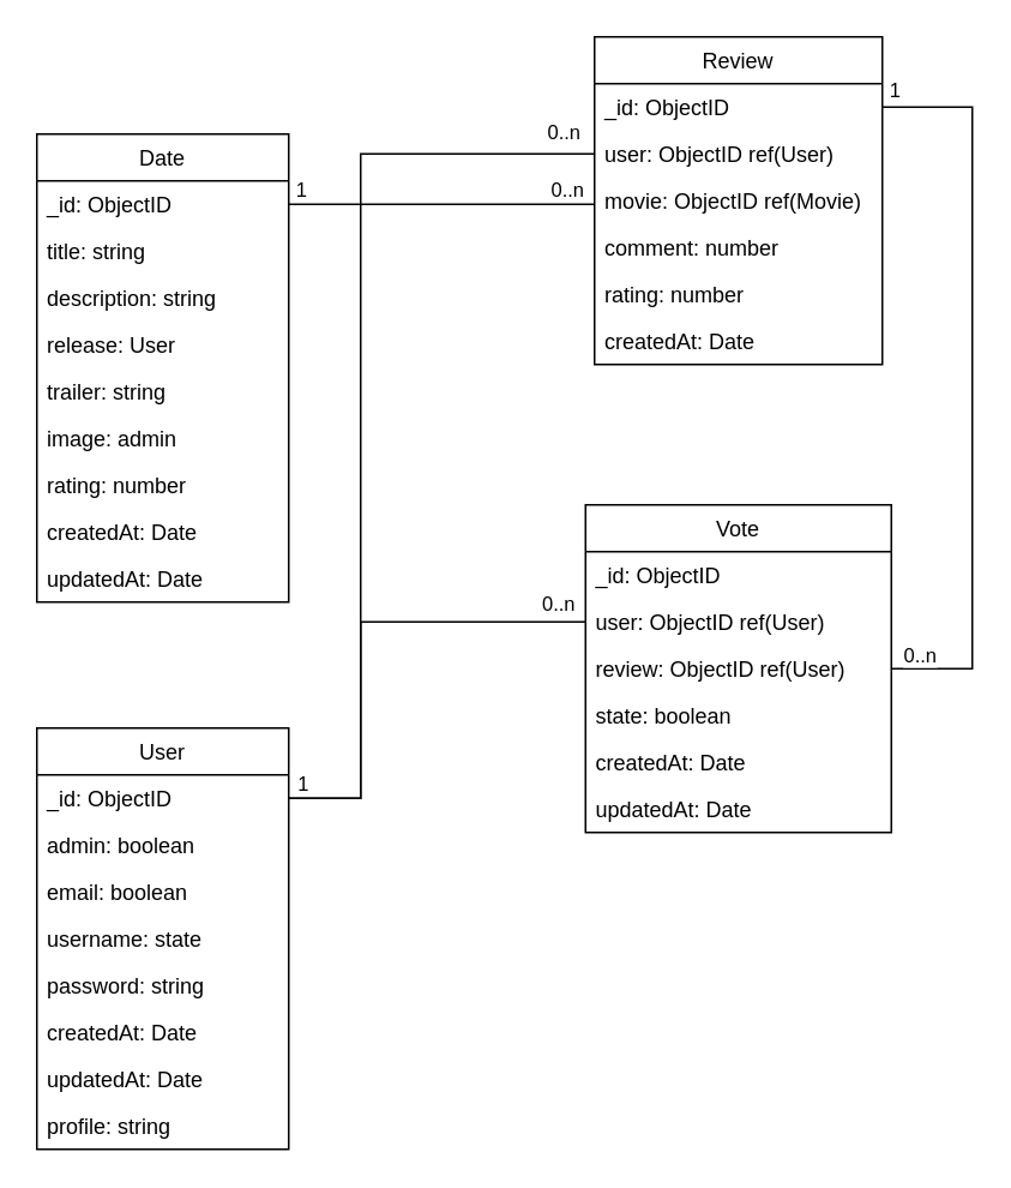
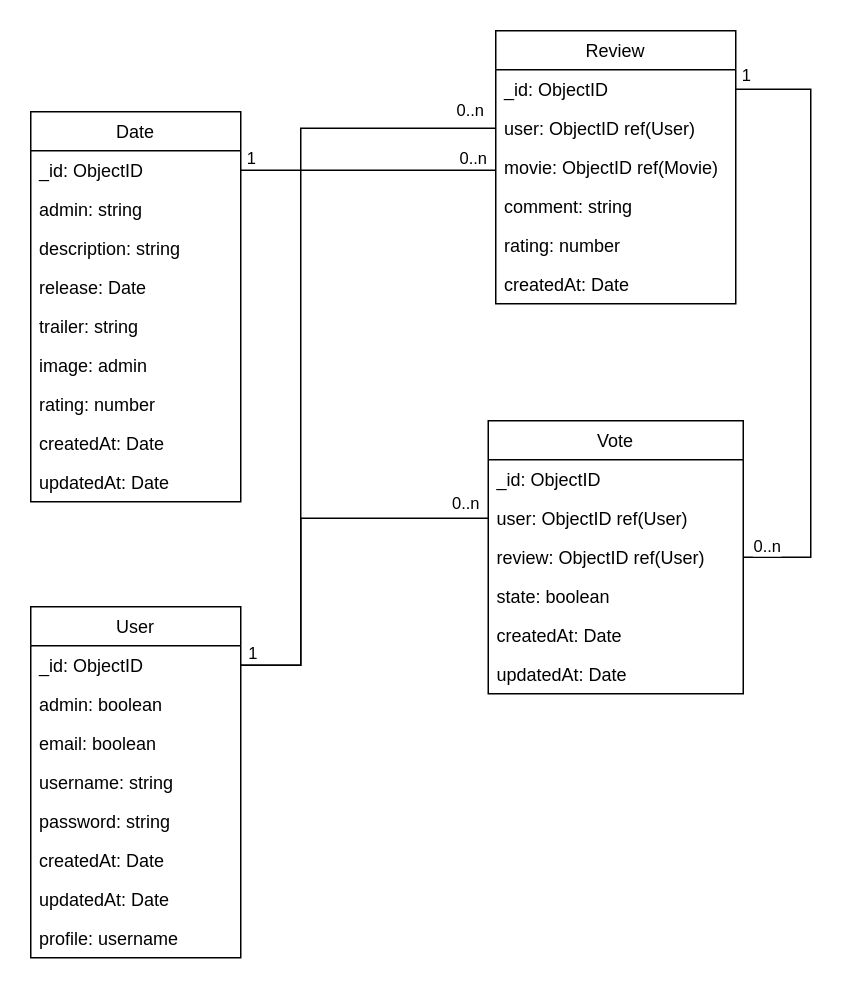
- <mxCell id="16" value="comment: number" style="text;strokeColor=none;fillColor=none;align=left;verticalAlign=top;spacingLeft=4;spacingRight=4;overflow=hidden;rotatable=0;points=[[0,0.5],[1,0.5]];portConstraint=eastwest;" parent="12" vertex="1"><mxGeometry y="104" width="160" height="26" as="geometry" /></mxCell>
+ <mxCell id="16" value="comment: string" style="text;strokeColor=none;fillColor=none;align=left;verticalAlign=top;spacingLeft=4;spacingRight=4;overflow=hidden;rotatable=0;points=[[0,0.5],[1,0.5]];portConstraint=eastwest;" parent="12" vertex="1"><mxGeometry y="104" width="160" height="26" as="geometry" /></mxCell>
- <mxCell id="4" value="title: string" style="text;strokeColor=none;fillColor=none;align=left;verticalAlign=top;spacingLeft=4;spacingRight=4;overflow=hidden;rotatable=0;points=[[0,0.5],[1,0.5]];portConstraint=eastwest;" parent="2" vertex="1"><mxGeometry y="52" width="140" height="26" as="geometry" /></mxCell>
+ <mxCell id="4" value="admin: string" style="text;strokeColor=none;fillColor=none;align=left;verticalAlign=top;spacingLeft=4;spacingRight=4;overflow=hidden;rotatable=0;points=[[0,0.5],[1,0.5]];portConstraint=eastwest;" parent="2" vertex="1"><mxGeometry y="52" width="140" height="26" as="geometry" /></mxCell>
- <mxCell id="6" value="release: User" style="text;strokeColor=none;fillColor=none;align=left;verticalAlign=top;spacingLeft=4;spacingRight=4;overflow=hidden;rotatable=0;points=[[0,0.5],[1,0.5]];portConstraint=eastwest;" parent="2" vertex="1"><mxGeometry y="104" width="140" height="26" as="geometry" /></mxCell>
+ <mxCell id="6" value="release: Date" style="text;strokeColor=none;fillColor=none;align=left;verticalAlign=top;spacingLeft=4;spacingRight=4;overflow=hidden;rotatable=0;points=[[0,0.5],[1,0.5]];portConstraint=eastwest;" parent="2" vertex="1"><mxGeometry y="104" width="140" height="26" as="geometry" /></mxCell>
- <mxCell id="23" value="username: state" style="text;strokeColor=none;fillColor=none;align=left;verticalAlign=top;spacingLeft=4;spacingRight=4;overflow=hidden;rotatable=0;points=[[0,0.5],[1,0.5]];portConstraint=eastwest;" parent="19" vertex="1"><mxGeometry y="104" width="140" height="26" as="geometry" /></mxCell>
+ <mxCell id="23" value="username: string" style="text;strokeColor=none;fillColor=none;align=left;verticalAlign=top;spacingLeft=4;spacingRight=4;overflow=hidden;rotatable=0;points=[[0,0.5],[1,0.5]];portConstraint=eastwest;" parent="19" vertex="1"><mxGeometry y="104" width="140" height="26" as="geometry" /></mxCell>
- <mxCell id="27" value="profile: string" style="text;strokeColor=none;fillColor=none;align=left;verticalAlign=top;spacingLeft=4;spacingRight=4;overflow=hidden;rotatable=0;points=[[0,0.5],[1,0.5]];portConstraint=eastwest;" parent="19" vertex="1"><mxGeometry y="208" width="140" height="26" as="geometry" /></mxCell>
+ <mxCell id="27" value="profile: username" style="text;strokeColor=none;fillColor=none;align=left;verticalAlign=top;spacingLeft=4;spacingRight=4;overflow=hidden;rotatable=0;points=[[0,0.5],[1,0.5]];portConstraint=eastwest;" parent="19" vertex="1"><mxGeometry y="208" width="140" height="26" as="geometry" /></mxCell>
